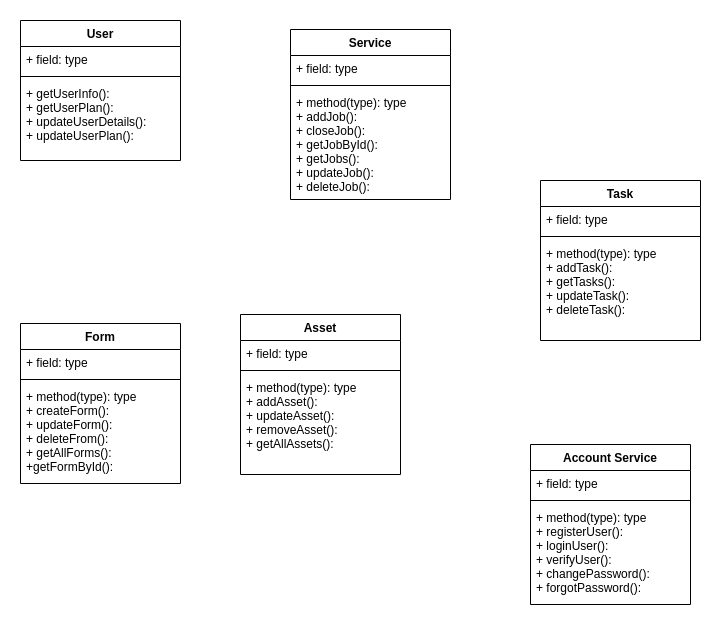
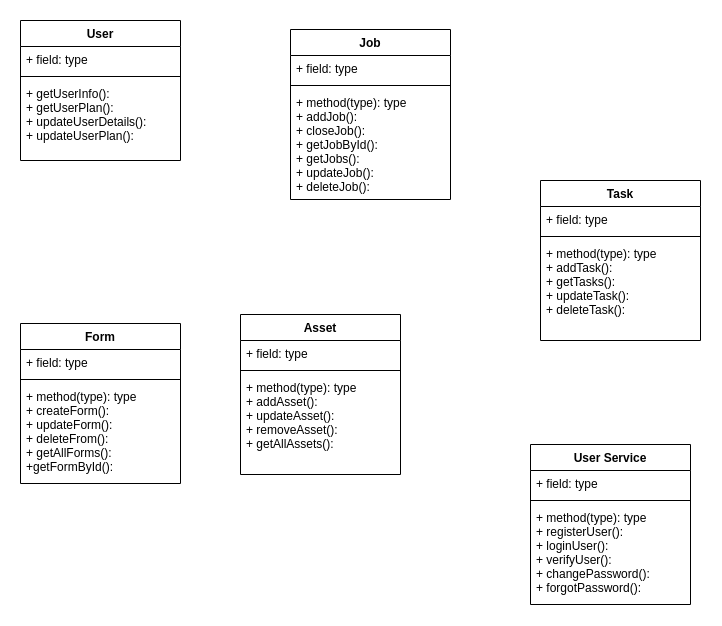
- <mxCell id="6" value="Service" style="swimlane;fontStyle=1;align=center;verticalAlign=top;childLayout=stackLayout;horizontal=1;startSize=26;horizontalStack=0;resizeParent=1;resizeParentMax=0;resizeLast=0;collapsible=1;marginBottom=0;" vertex="1" parent="1"><mxGeometry x="290" y="29" width="160" height="170" as="geometry" /></mxCell>
+ <mxCell id="6" value="Job" style="swimlane;fontStyle=1;align=center;verticalAlign=top;childLayout=stackLayout;horizontal=1;startSize=26;horizontalStack=0;resizeParent=1;resizeParentMax=0;resizeLast=0;collapsible=1;marginBottom=0;" vertex="1" parent="1"><mxGeometry x="290" y="29" width="160" height="170" as="geometry" /></mxCell>
- <mxCell id="22" value="Account Service" style="swimlane;fontStyle=1;align=center;verticalAlign=top;childLayout=stackLayout;horizontal=1;startSize=26;horizontalStack=0;resizeParent=1;resizeParentMax=0;resizeLast=0;collapsible=1;marginBottom=0;" vertex="1" parent="1"><mxGeometry x="530" y="444" width="160" height="160" as="geometry" /></mxCell>
+ <mxCell id="22" value="User Service" style="swimlane;fontStyle=1;align=center;verticalAlign=top;childLayout=stackLayout;horizontal=1;startSize=26;horizontalStack=0;resizeParent=1;resizeParentMax=0;resizeLast=0;collapsible=1;marginBottom=0;" vertex="1" parent="1"><mxGeometry x="530" y="444" width="160" height="160" as="geometry" /></mxCell>
